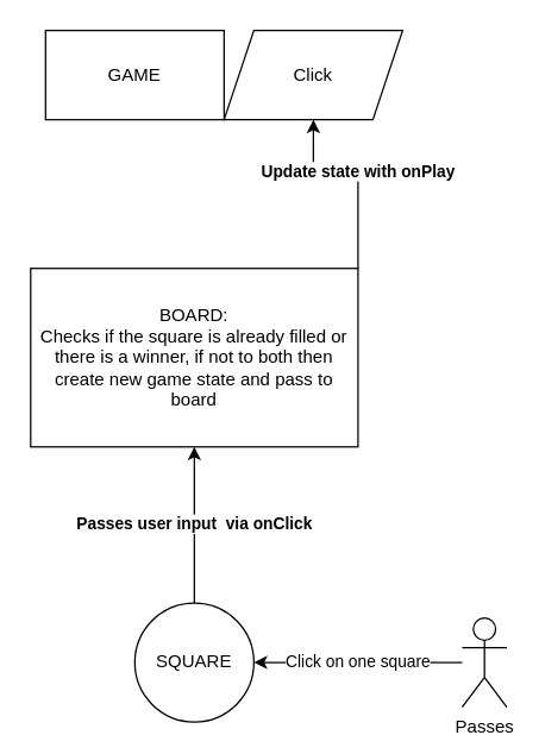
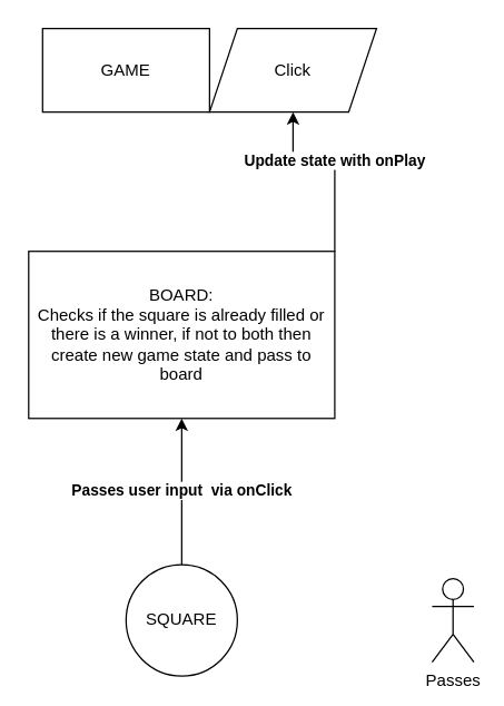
- <mxCell id="8" value="Click on one square" style="edgeStyle=orthogonalEdgeStyle;rounded=0;orthogonalLoop=1;jettySize=auto;html=1;" edge="1" parent="1" source="9" target="6"><mxGeometry relative="1" as="geometry" /></mxCell>
